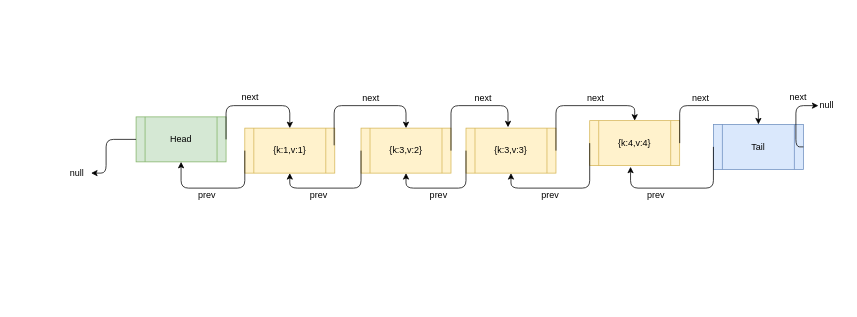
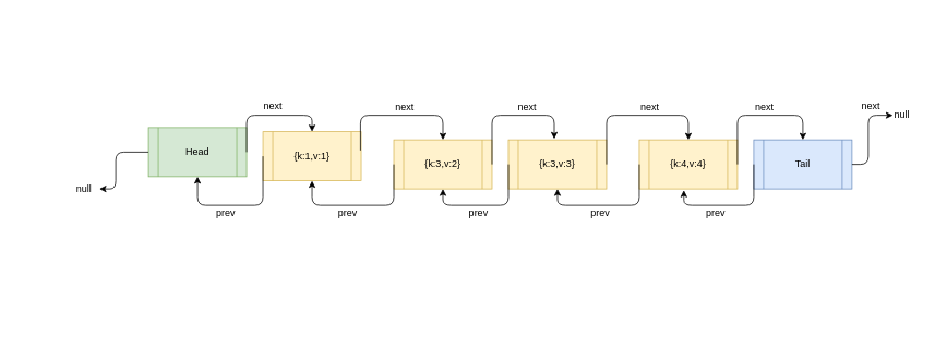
- <mxCell id="6" value="{k:4,v:4}" style="shape=process;whiteSpace=wrap;html=1;backgroundOutline=1;fillColor=#fff2cc;strokeColor=#d6b656;" parent="1" vertex="1"><mxGeometry x="786" y="160" width="120" height="60" as="geometry" /></mxCell>
+ <mxCell id="6" value="{k:4,v:4}" style="shape=process;whiteSpace=wrap;html=1;backgroundOutline=1;fillColor=#fff2cc;strokeColor=#d6b656;" parent="1" vertex="1"><mxGeometry x="781" y="170" width="120" height="60" as="geometry" /></mxCell>
- <mxCell id="7" value="Tail" style="shape=process;whiteSpace=wrap;html=1;backgroundOutline=1;fillColor=#dae8fc;strokeColor=#6c8ebf;" parent="1" vertex="1"><mxGeometry x="951" y="165" width="120" height="60" as="geometry" /></mxCell>
+ <mxCell id="7" value="Tail" style="shape=process;whiteSpace=wrap;html=1;backgroundOutline=1;fillColor=#dae8fc;strokeColor=#6c8ebf;" parent="1" vertex="1"><mxGeometry x="921" y="170" width="120" height="60" as="geometry" /></mxCell>
- <mxCell id="2" value="{k:1,v:1}" style="shape=process;whiteSpace=wrap;html=1;backgroundOutline=1;fillColor=#fff2cc;strokeColor=#d6b656;" parent="1" vertex="1"><mxGeometry x="326" y="170" width="120" height="60" as="geometry" /></mxCell>
+ <mxCell id="2" value="{k:1,v:1}" style="shape=process;whiteSpace=wrap;html=1;backgroundOutline=1;fillColor=#fff2cc;strokeColor=#d6b656;" parent="1" vertex="1"><mxGeometry x="321" y="160" width="120" height="60" as="geometry" /></mxCell>
